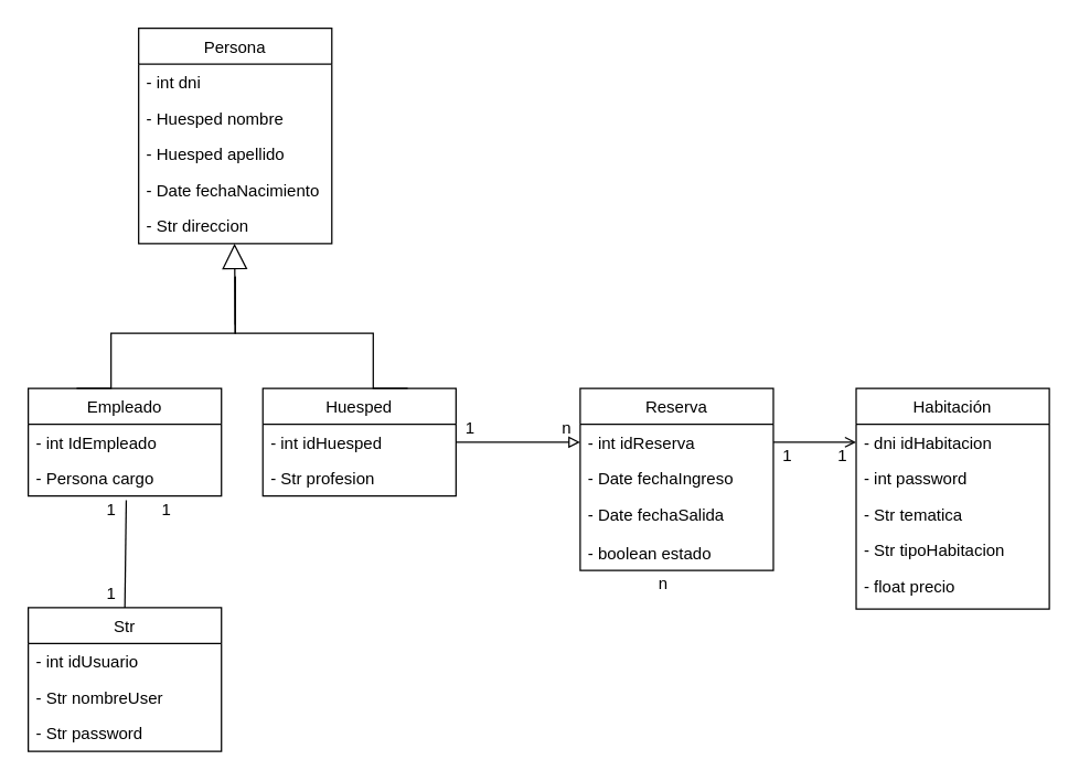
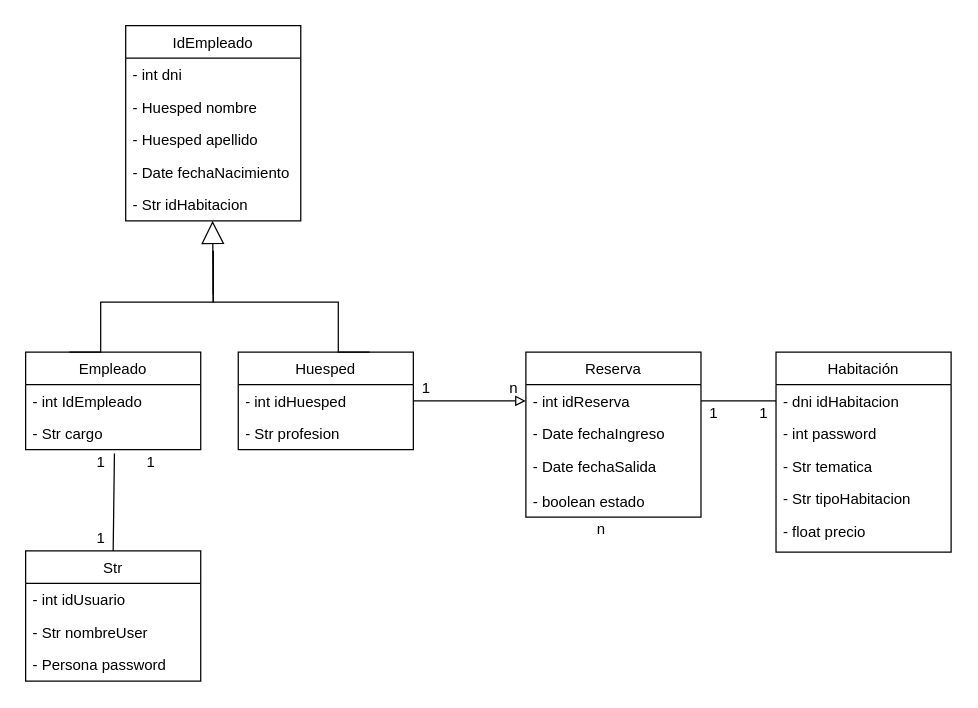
- <mxCell id="13" value="Persona" style="swimlane;fontStyle=0;childLayout=stackLayout;horizontal=1;startSize=26;fillColor=none;horizontalStack=0;resizeParent=1;resizeParentMax=0;resizeLast=0;collapsible=1;marginBottom=0;" parent="1" vertex="1"><mxGeometry x="100" y="20" width="140" height="156" as="geometry" /></mxCell>
+ <mxCell id="13" value="IdEmpleado" style="swimlane;fontStyle=0;childLayout=stackLayout;horizontal=1;startSize=26;fillColor=none;horizontalStack=0;resizeParent=1;resizeParentMax=0;resizeLast=0;collapsible=1;marginBottom=0;" parent="1" vertex="1"><mxGeometry x="100" y="20" width="140" height="156" as="geometry" /></mxCell>
- <mxCell id="18" value="- Str direccion" style="text;strokeColor=none;fillColor=none;align=left;verticalAlign=top;spacingLeft=4;spacingRight=4;overflow=hidden;rotatable=0;points=[[0,0.5],[1,0.5]];portConstraint=eastwest;" parent="13" vertex="1"><mxGeometry y="130" width="140" height="26" as="geometry" /></mxCell>
+ <mxCell id="18" value="- Str idHabitacion" style="text;strokeColor=none;fillColor=none;align=left;verticalAlign=top;spacingLeft=4;spacingRight=4;overflow=hidden;rotatable=0;points=[[0,0.5],[1,0.5]];portConstraint=eastwest;" parent="13" vertex="1"><mxGeometry y="130" width="140" height="26" as="geometry" /></mxCell>
- <mxCell id="40" style="edgeStyle=none;rounded=0;orthogonalLoop=1;jettySize=auto;html=1;exitX=1;exitY=0.5;exitDx=0;exitDy=0;entryX=0;entryY=0.5;entryDx=0;entryDy=0;endArrow=open;endFill=0;" parent="1" source="9" target="3" edge="1"><mxGeometry relative="1" as="geometry" /></mxCell>
+ <mxCell id="40" style="edgeStyle=none;rounded=0;orthogonalLoop=1;jettySize=auto;html=1;exitX=1;exitY=0.5;exitDx=0;exitDy=0;entryX=0;entryY=0.5;entryDx=0;entryDy=0;endArrow=none;endFill=0;" parent="1" source="9" target="3" edge="1"><mxGeometry relative="1" as="geometry" /></mxCell>
- <mxCell id="22" value="- Persona cargo" style="text;strokeColor=none;fillColor=none;align=left;verticalAlign=top;spacingLeft=4;spacingRight=4;overflow=hidden;rotatable=0;points=[[0,0.5],[1,0.5]];portConstraint=eastwest;" parent="20" vertex="1"><mxGeometry y="52" width="140" height="26" as="geometry" /></mxCell>
+ <mxCell id="22" value="- Str cargo" style="text;strokeColor=none;fillColor=none;align=left;verticalAlign=top;spacingLeft=4;spacingRight=4;overflow=hidden;rotatable=0;points=[[0,0.5],[1,0.5]];portConstraint=eastwest;" parent="20" vertex="1"><mxGeometry y="52" width="140" height="26" as="geometry" /></mxCell>
- <mxCell id="31" value="- Str password" style="text;strokeColor=none;fillColor=none;align=left;verticalAlign=top;spacingLeft=4;spacingRight=4;overflow=hidden;rotatable=0;points=[[0,0.5],[1,0.5]];portConstraint=eastwest;" parent="28" vertex="1"><mxGeometry y="78" width="140" height="26" as="geometry" /></mxCell>
+ <mxCell id="31" value="- Persona password" style="text;strokeColor=none;fillColor=none;align=left;verticalAlign=top;spacingLeft=4;spacingRight=4;overflow=hidden;rotatable=0;points=[[0,0.5],[1,0.5]];portConstraint=eastwest;" parent="28" vertex="1"><mxGeometry y="78" width="140" height="26" as="geometry" /></mxCell>
